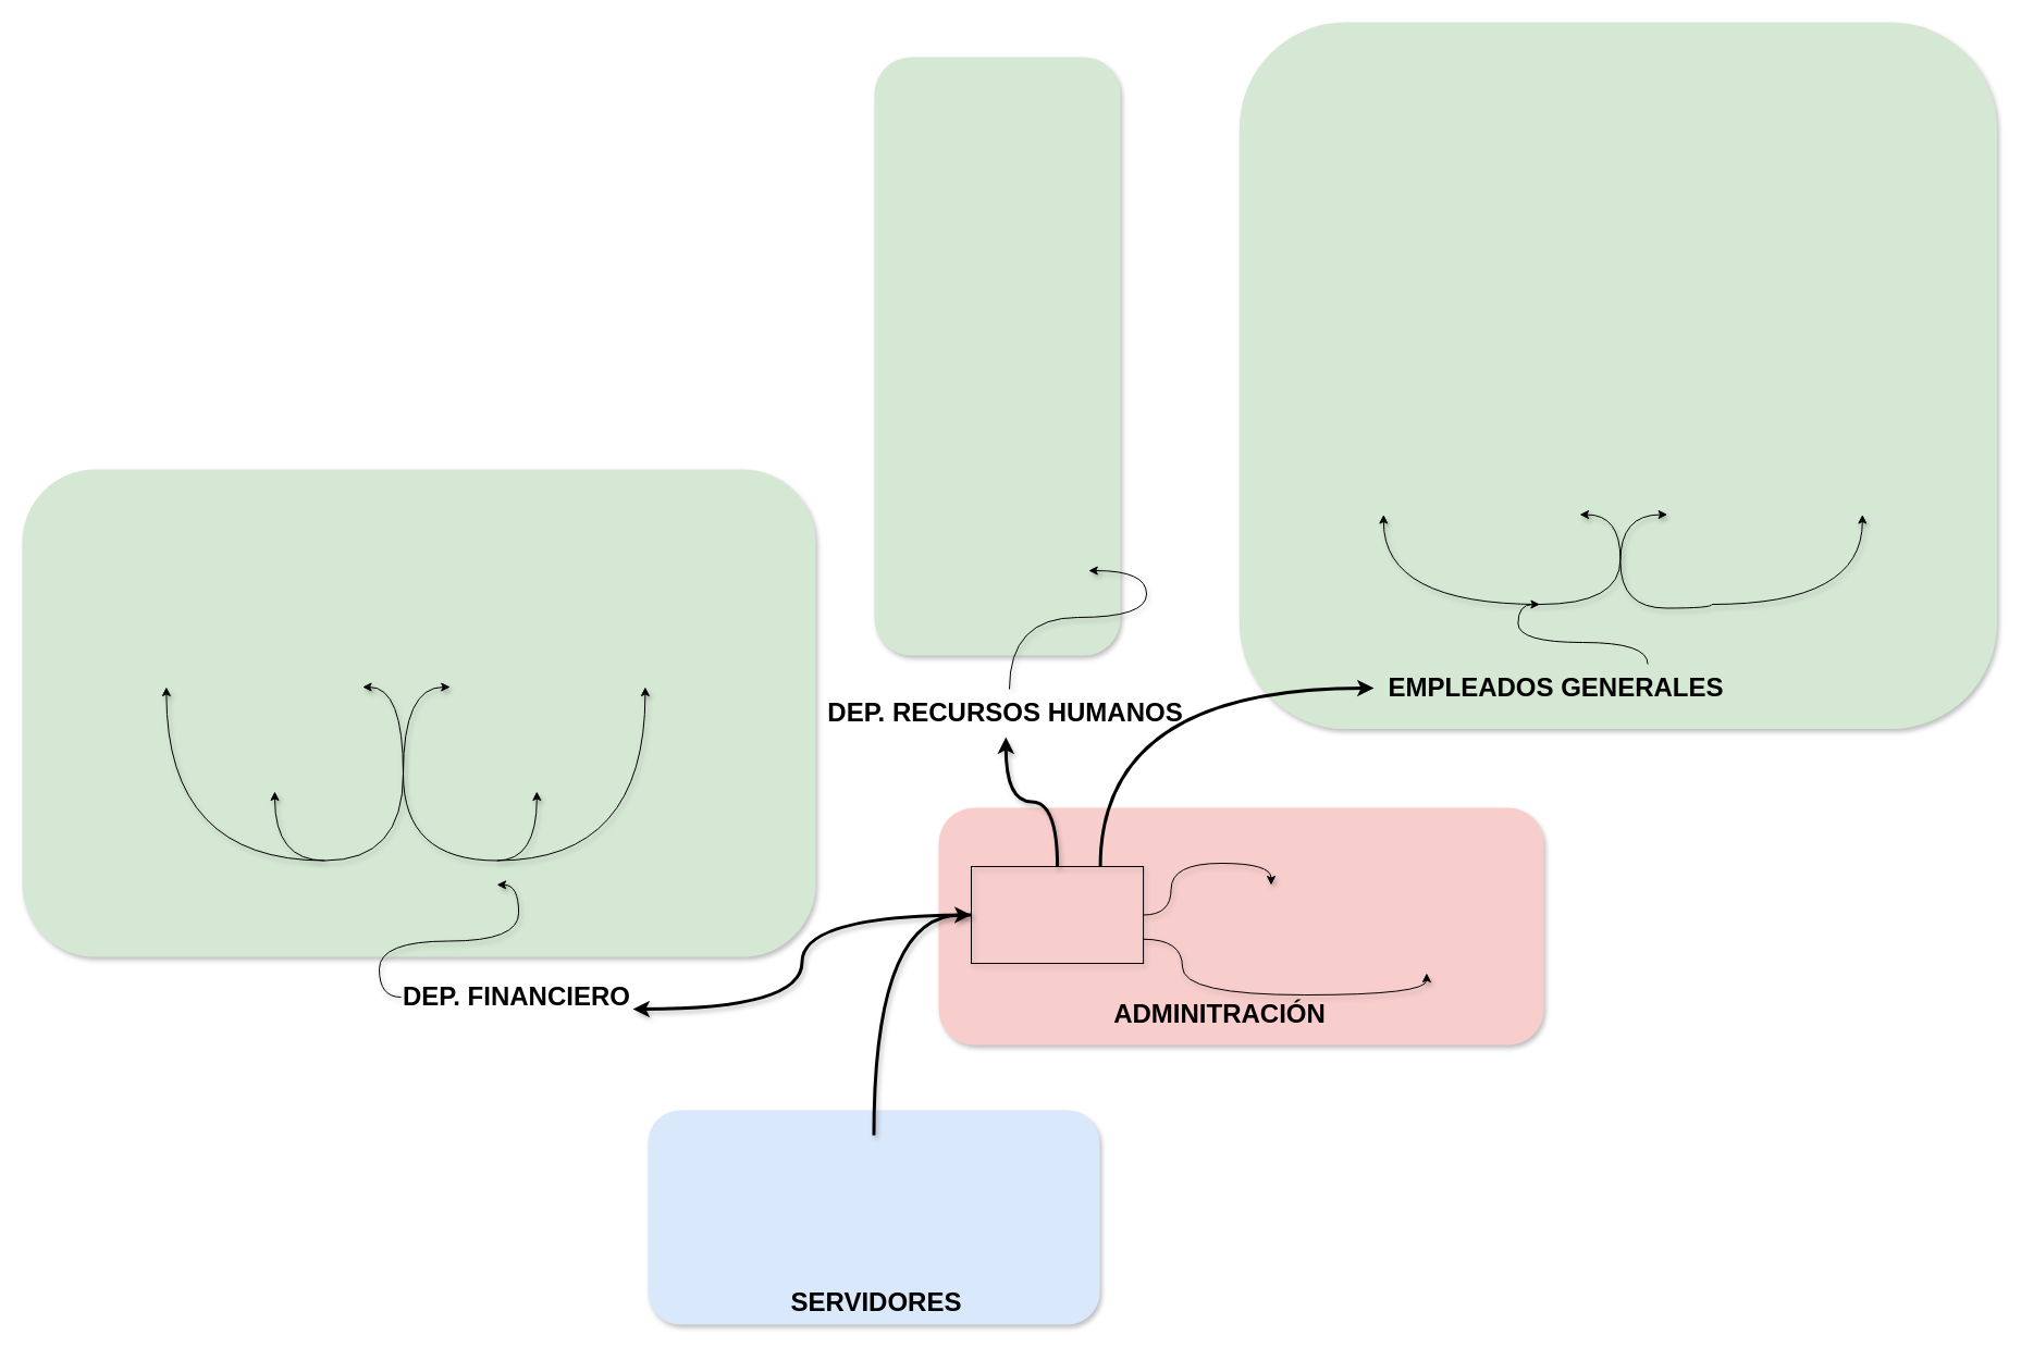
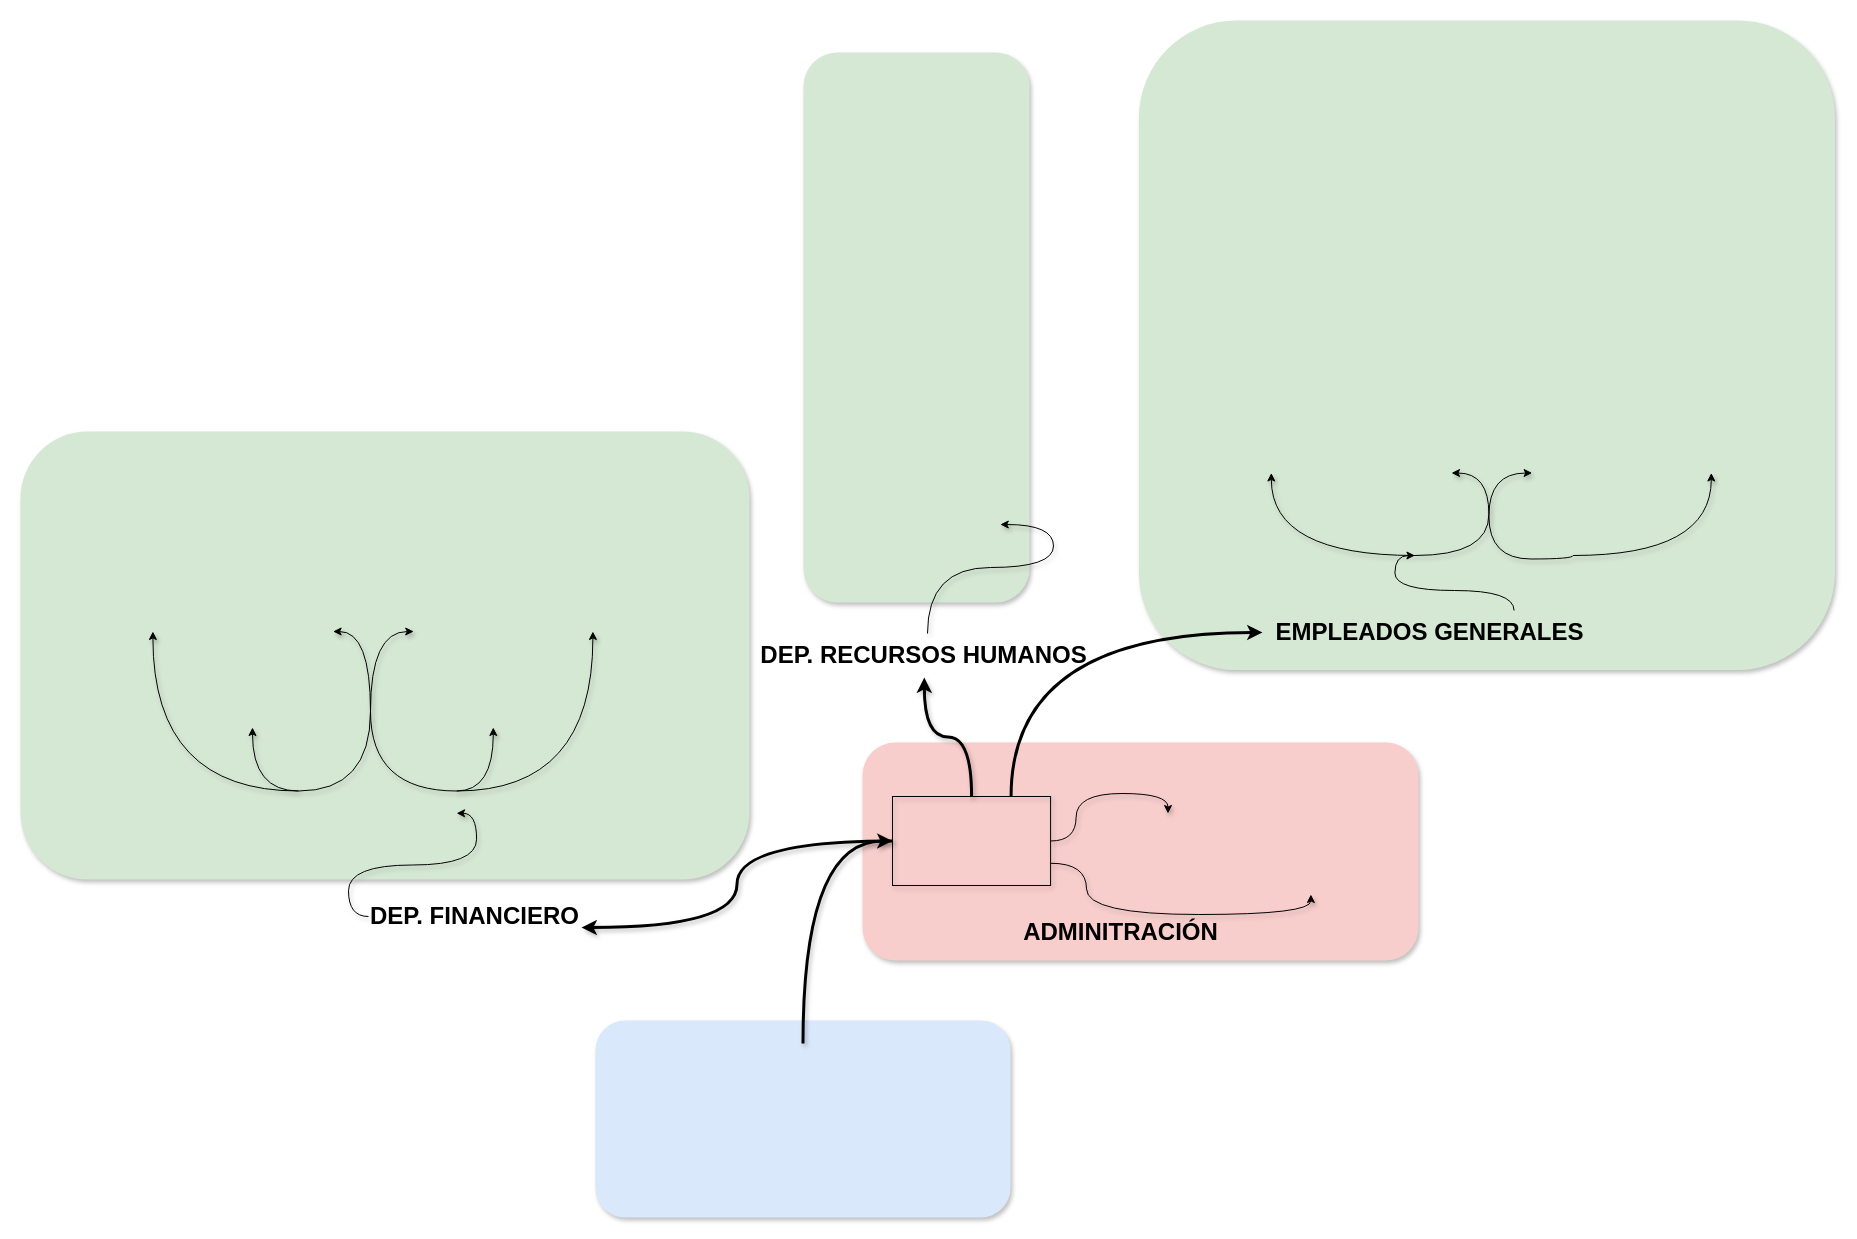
- <mxCell id="19" value="&lt;h1&gt;SERVIDORES&lt;/h1&gt;" style="text;html=1;align=center;verticalAlign=middle;whiteSpace=wrap;rounded=0;shadow=1;" vertex="1" parent="1"><mxGeometry x="727.04" y="1182" width="156.02" height="30" as="geometry" /></mxCell>
